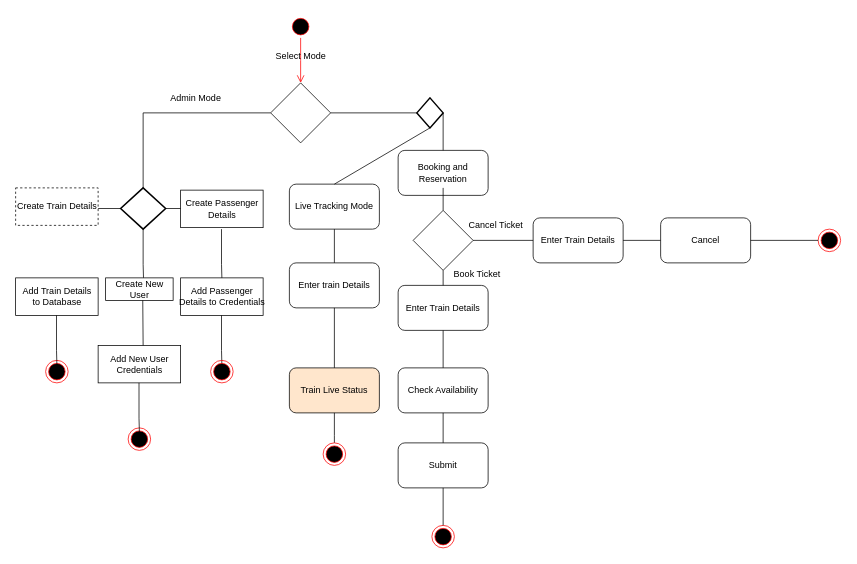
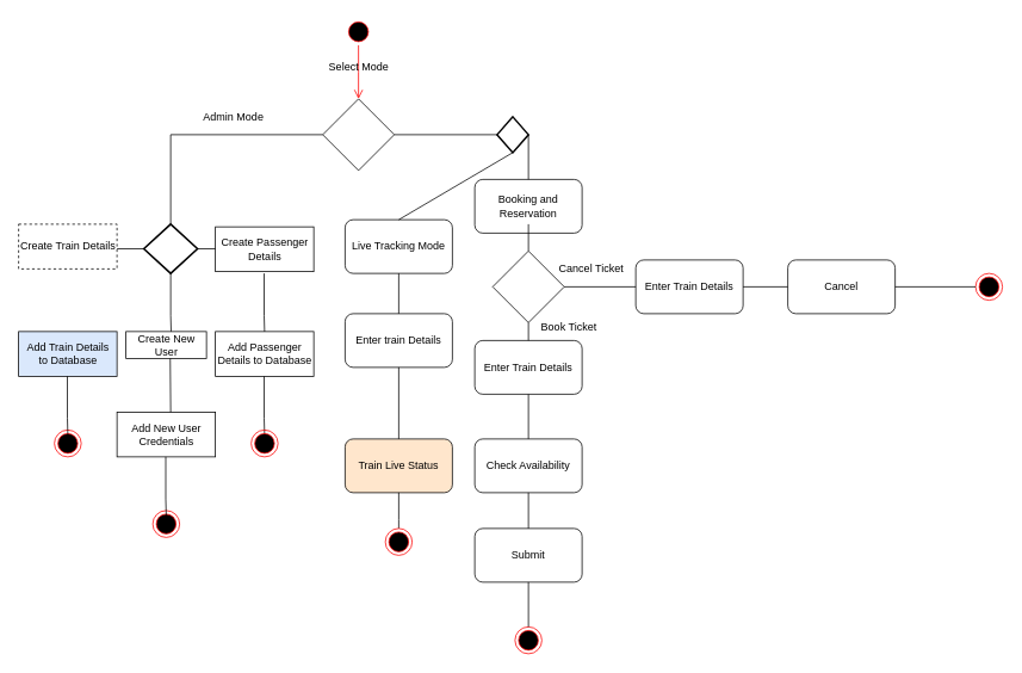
- <mxCell id="44" value="Add Train Details &lt;br&gt;to Database" style="html=1;" vertex="1" parent="1"><mxGeometry x="20" y="370" width="110" height="50" as="geometry" /></mxCell>
+ <mxCell id="44" value="Add Train Details &lt;br&gt;to Database" style="html=1;fillColor=#dae8fc;" vertex="1" parent="1"><mxGeometry x="20" y="370" width="110" height="50" as="geometry" /></mxCell>
- <mxCell id="45" value="Add Passenger &lt;br&gt;Details to Credentials" style="html=1;" vertex="1" parent="1"><mxGeometry x="240" y="370" width="110" height="50" as="geometry" /></mxCell>
+ <mxCell id="45" value="Add Passenger &lt;br&gt;Details to Database" style="html=1;" vertex="1" parent="1"><mxGeometry x="240" y="370" width="110" height="50" as="geometry" /></mxCell>
